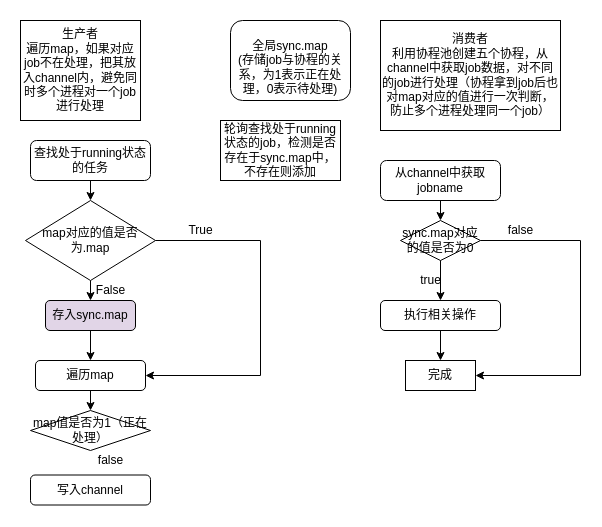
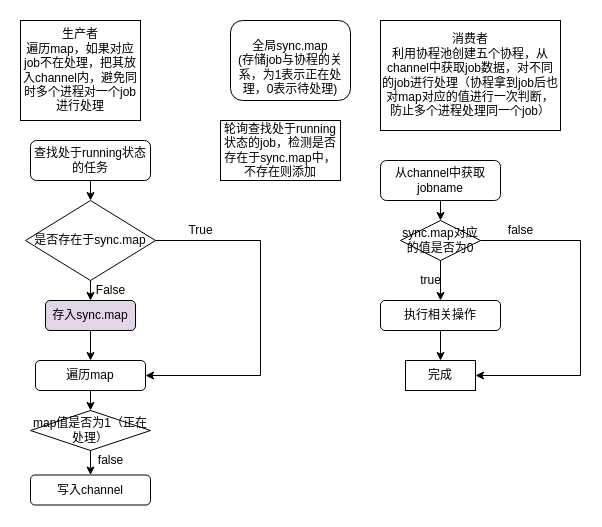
- <mxCell id="8" value="map对应的值是否为.map" style="rhombus;whiteSpace=wrap;html=1;" vertex="1" parent="1"><mxGeometry x="25" y="200" width="130" height="80" as="geometry" /></mxCell>
+ <mxCell id="8" value="是否存在于sync.map" style="rhombus;whiteSpace=wrap;html=1;" vertex="1" parent="1"><mxGeometry x="25" y="200" width="130" height="80" as="geometry" /></mxCell>
+ <mxCell id="18" value="" style="endArrow=classic;html=1;rounded=0;exitX=0.5;exitY=1;exitDx=0;exitDy=0;entryX=0.5;entryY=0;entryDx=0;entryDy=0;" edge="1" parent="1" source="17" target="20"><mxGeometry width="50" height="50" relative="1" as="geometry"><mxPoint x="530" y="340" as="sourcePoint" /><mxPoint x="520" y="420" as="targetPoint" /></mxGeometry></mxCell>
